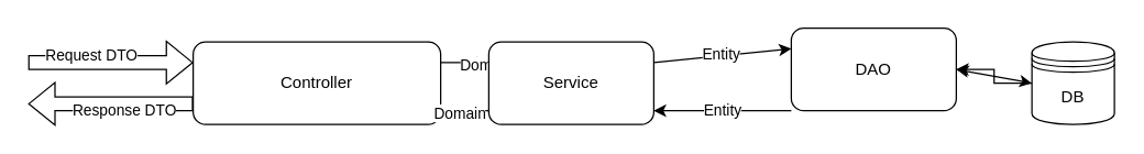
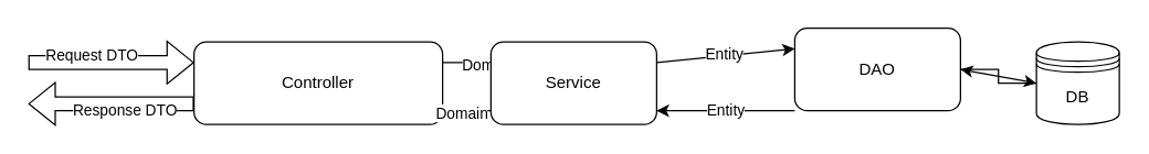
- <mxCell id="13" value="" style="edgeStyle=orthogonalEdgeStyle;rounded=0;orthogonalLoop=1;jettySize=auto;html=1;" edge="1" parent="1" source="14" target="9"><mxGeometry relative="1" as="geometry" /></mxCell>
+ <mxCell id="13" value="" style="edgeStyle=orthogonalEdgeStyle;rounded=0;orthogonalLoop=1;jettySize=auto;html=1;endArrow=none;" edge="1" parent="1" source="14" target="9"><mxGeometry relative="1" as="geometry" /></mxCell>
